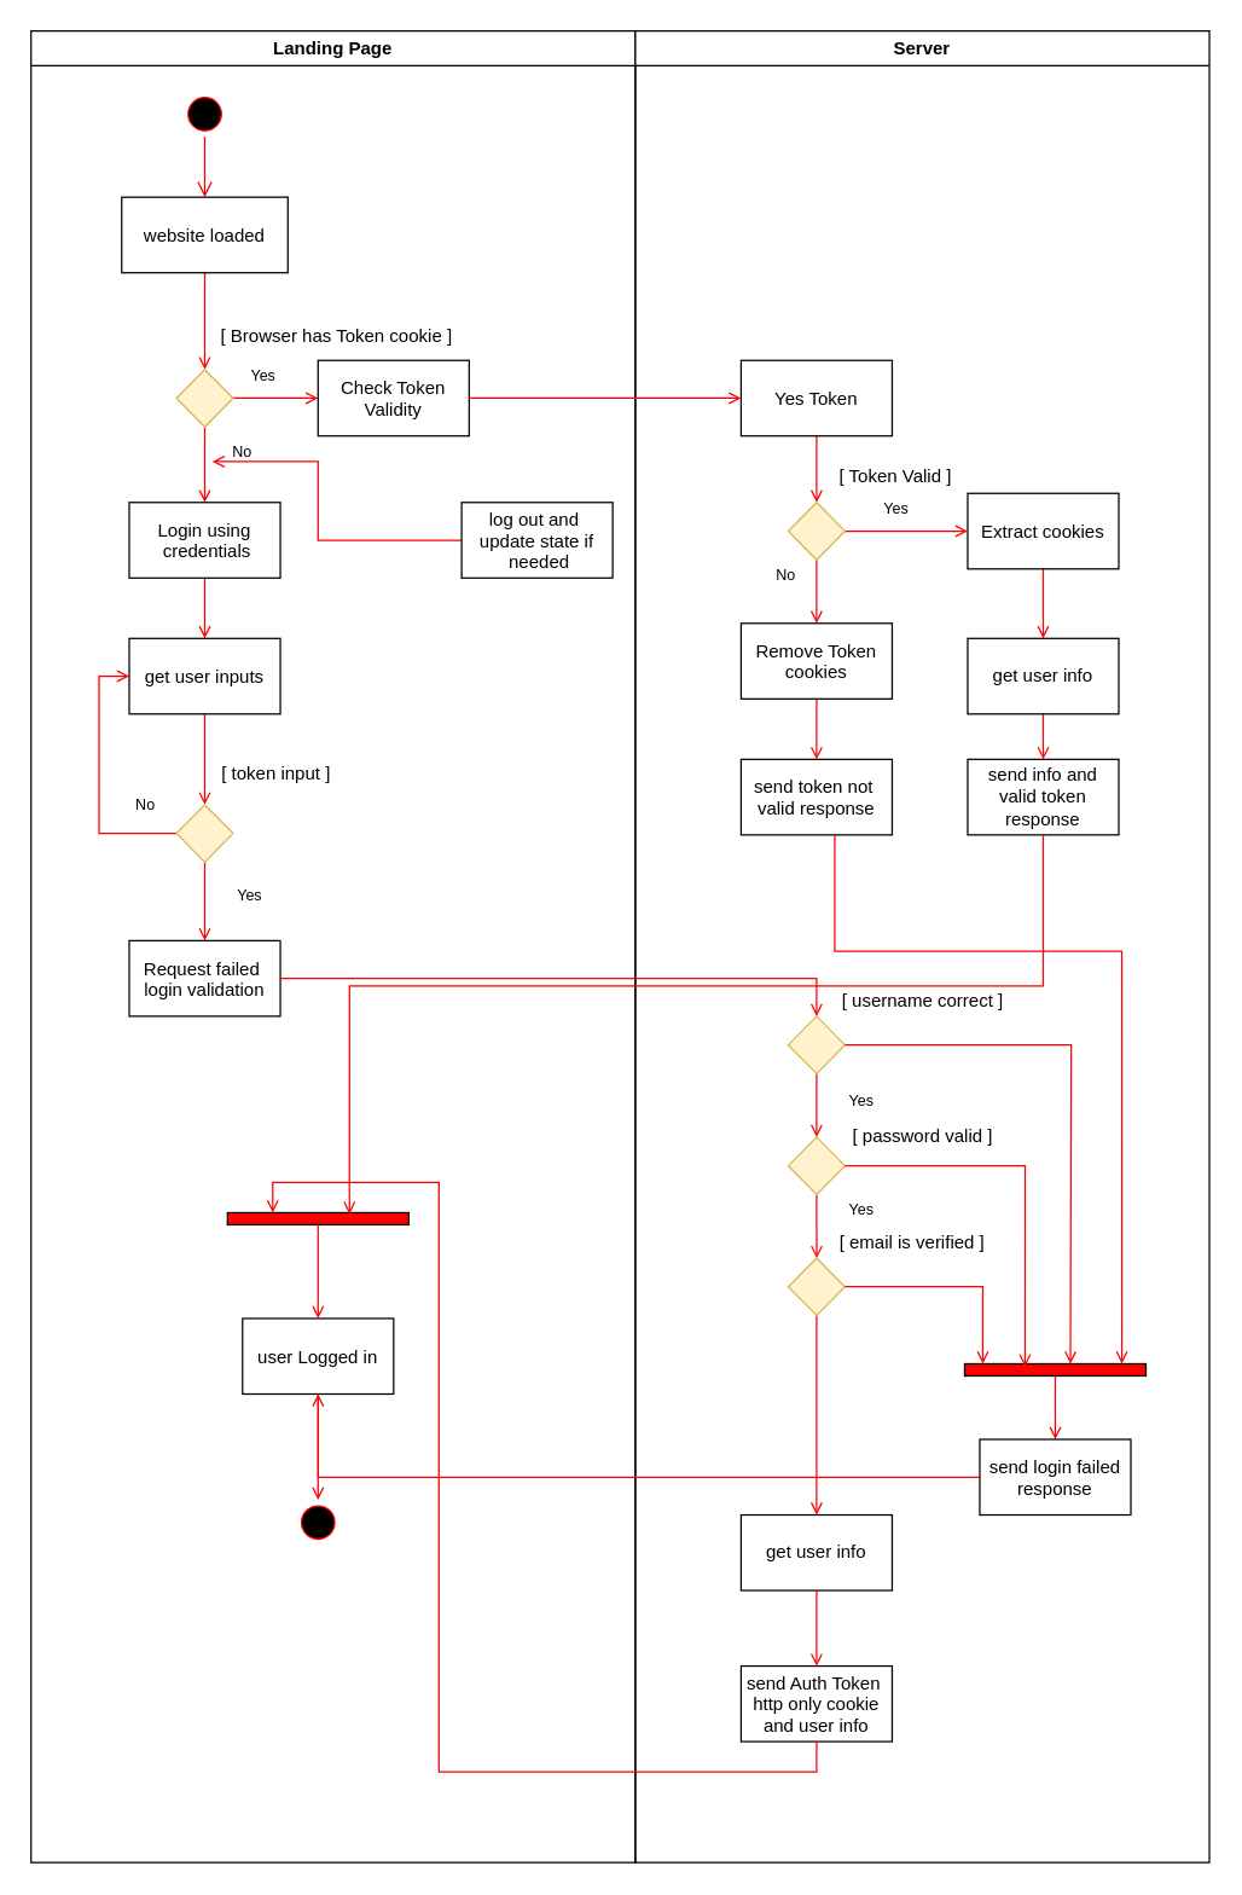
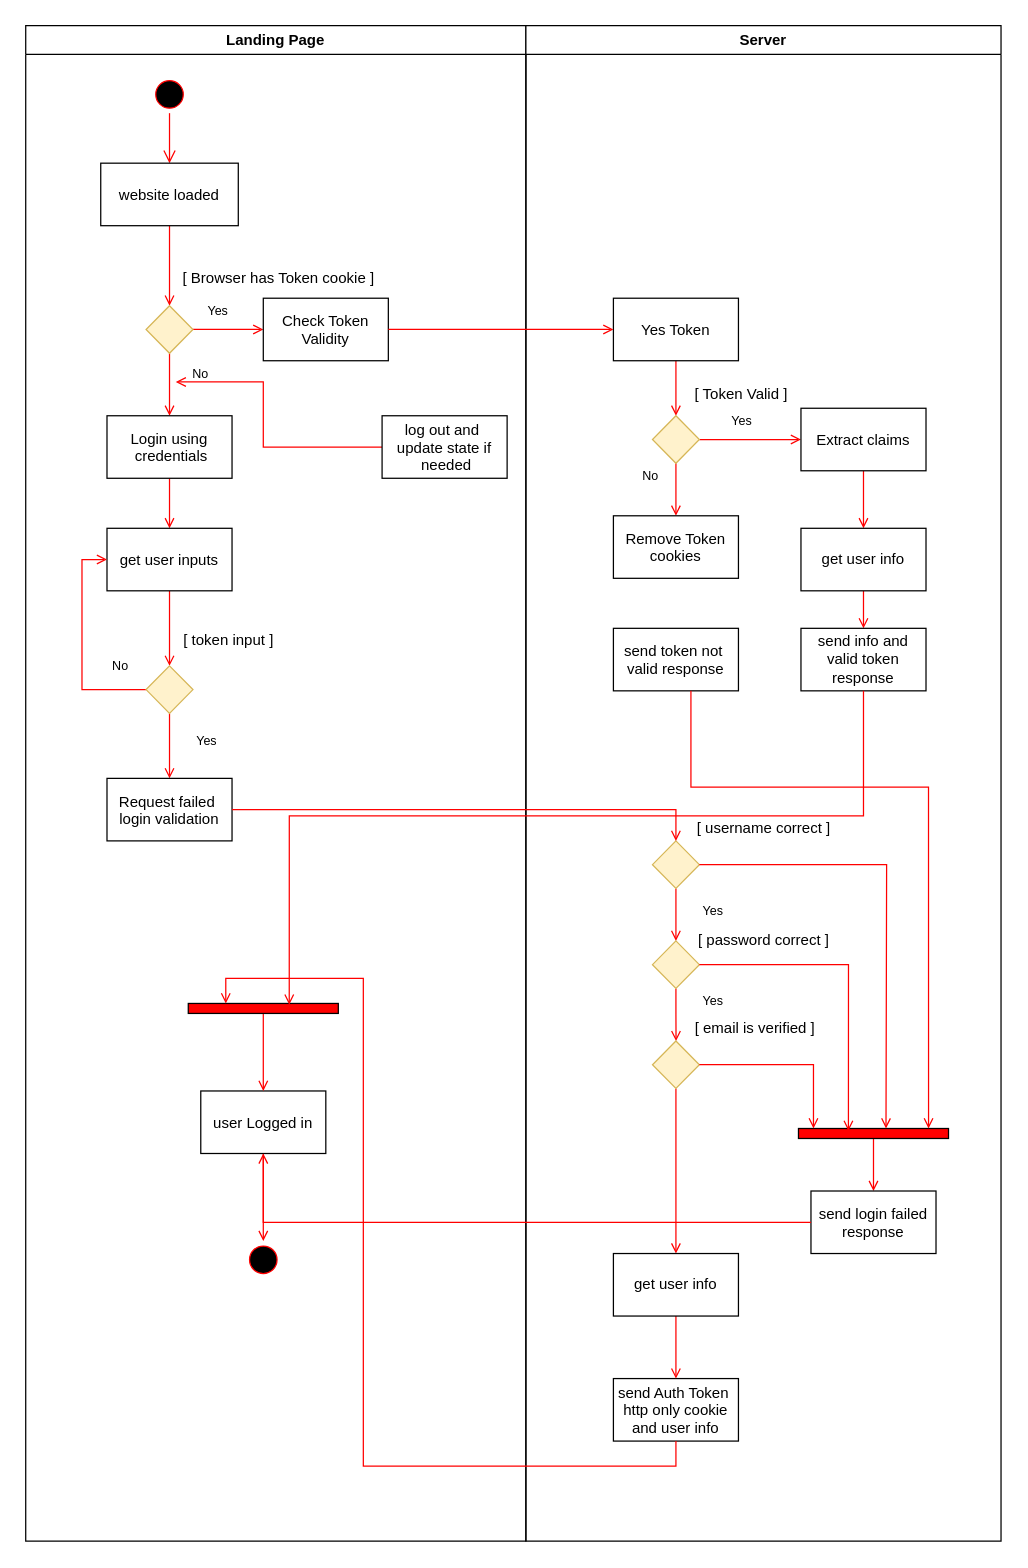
- <mxCell id="44" value="Extract cookies" style="" vertex="1" parent="32"><mxGeometry x="220" y="306" width="100" height="50" as="geometry" /></mxCell>
+ <mxCell id="44" value="Extract claims" style="" vertex="1" parent="32"><mxGeometry x="220" y="306" width="100" height="50" as="geometry" /></mxCell>
- <mxCell id="39" style="edgeStyle=orthogonalEdgeStyle;rounded=0;orthogonalLoop=1;jettySize=auto;html=1;exitX=0.5;exitY=1;exitDx=0;exitDy=0;entryX=0.5;entryY=0;entryDx=0;entryDy=0;endArrow=open;endFill=0;strokeColor=#FF0000;" edge="1" parent="32" source="40" target="42"><mxGeometry relative="1" as="geometry" /></mxCell>
- <mxCell id="58" value="[ password valid ]" style="text;html=1;strokeColor=none;fillColor=none;align=center;verticalAlign=middle;whiteSpace=wrap;rounded=0;" vertex="1" parent="32"><mxGeometry x="107.5" y="722" width="165" height="20" as="geometry" /></mxCell>
+ <mxCell id="58" value="[ password correct ]" style="text;html=1;strokeColor=none;fillColor=none;align=center;verticalAlign=middle;whiteSpace=wrap;rounded=0;" vertex="1" parent="32"><mxGeometry x="107.5" y="722" width="165" height="20" as="geometry" /></mxCell>
